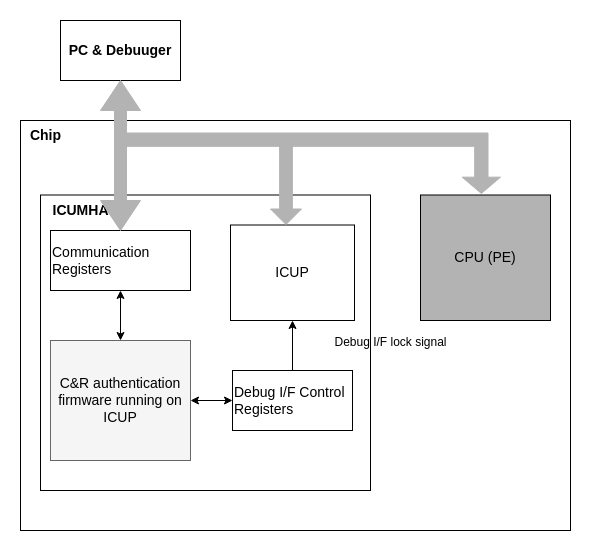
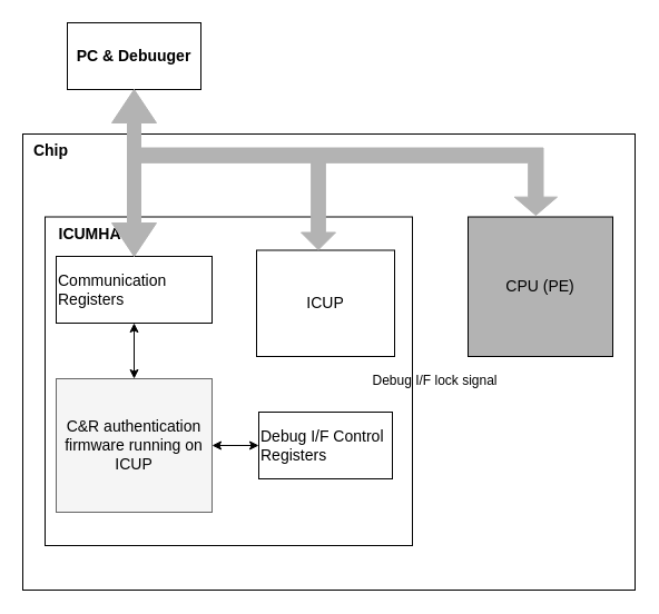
- <mxCell id="14" value="" style="endArrow=classic;html=1;rounded=0;entryX=0.5;entryY=1;entryDx=0;entryDy=0;" edge="1" parent="1" source="10" target="9"><mxGeometry width="50" height="50" relative="1" as="geometry"><mxPoint x="240" y="430" as="sourcePoint" /><mxPoint x="290" y="380" as="targetPoint" /></mxGeometry></mxCell>
